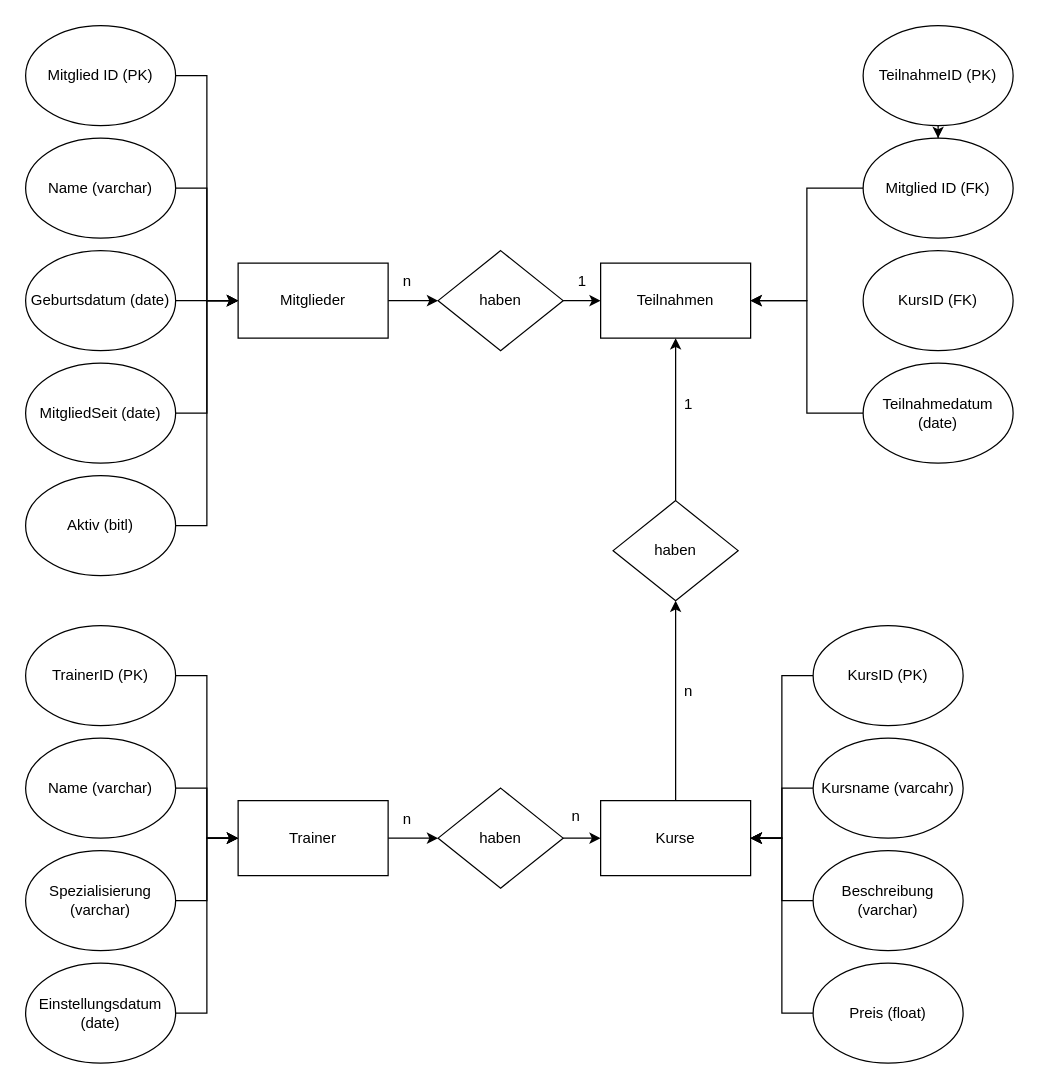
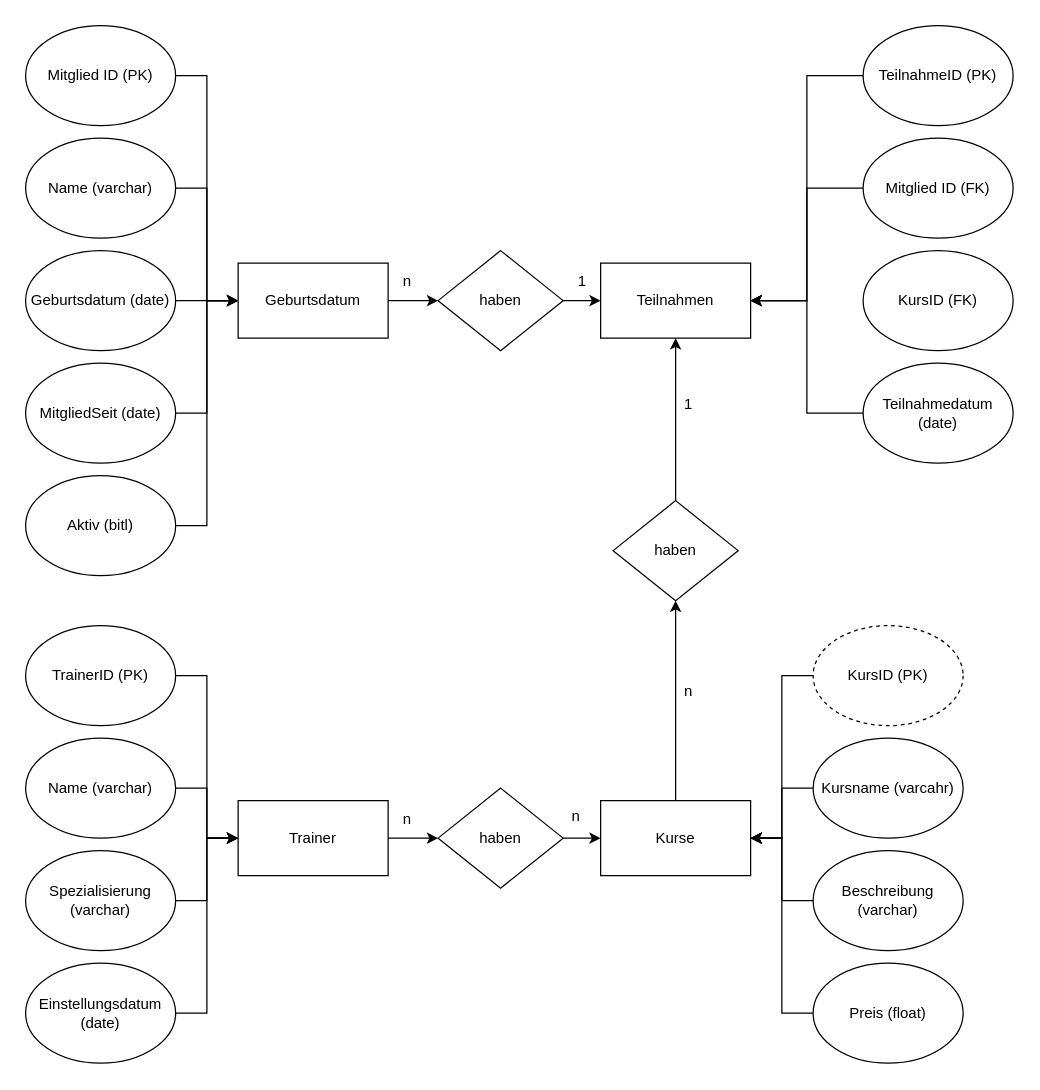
- <mxCell id="15" style="edgeStyle=orthogonalEdgeStyle;rounded=0;orthogonalLoop=1;jettySize=auto;html=1;" edge="1" parent="1" source="16" target="18"><mxGeometry relative="1" as="geometry" /></mxCell>
+ <mxCell id="15" style="edgeStyle=orthogonalEdgeStyle;rounded=0;orthogonalLoop=1;jettySize=auto;html=1;entryX=1;entryY=0.5;entryDx=0;entryDy=0;" edge="1" parent="1" source="16" target="14"><mxGeometry relative="1" as="geometry" /></mxCell>
- <mxCell id="5" value="Mitglieder" style="rounded=0;whiteSpace=wrap;html=1;" vertex="1" parent="1"><mxGeometry x="190" y="210" width="120" height="60" as="geometry" /></mxCell>
+ <mxCell id="5" value="Geburtsdatum" style="rounded=0;whiteSpace=wrap;html=1;" vertex="1" parent="1"><mxGeometry x="190" y="210" width="120" height="60" as="geometry" /></mxCell>
- <mxCell id="37" value="KursID (PK)" style="ellipse;whiteSpace=wrap;html=1;" vertex="1" parent="1"><mxGeometry x="650" y="500" width="120" height="80" as="geometry" /></mxCell>
+ <mxCell id="37" value="KursID (PK)" style="ellipse;whiteSpace=wrap;html=1;dashed=1;" vertex="1" parent="1"><mxGeometry x="650" y="500" width="120" height="80" as="geometry" /></mxCell>
